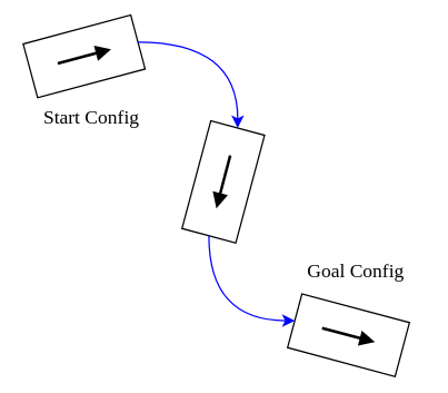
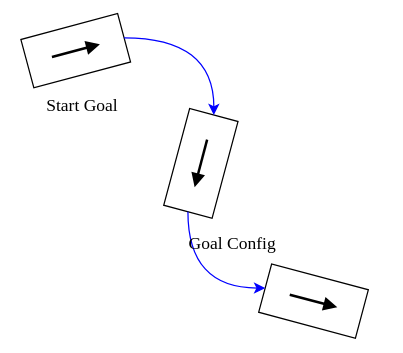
- <mxCell id="14" value="Start Config" style="text;html=1;align=center;verticalAlign=middle;resizable=0;points=[];autosize=1;strokeColor=none;fillColor=none;fontFamily=Times New Roman;fontSize=14;" vertex="1" parent="1"><mxGeometry x="20" y="70" width="90" height="30" as="geometry" /></mxCell>
+ <mxCell id="14" value="Start Goal" style="text;html=1;align=center;verticalAlign=middle;resizable=0;points=[];autosize=1;strokeColor=none;fillColor=none;fontFamily=Times New Roman;fontSize=14;" vertex="1" parent="1"><mxGeometry x="20" y="70" width="90" height="30" as="geometry" /></mxCell>
- <mxCell id="13" value="Goal Config" style="text;html=1;align=center;verticalAlign=middle;resizable=0;points=[];autosize=1;strokeColor=none;fillColor=none;fontFamily=Times New Roman;fontSize=14;" vertex="1" parent="1"><mxGeometry x="210" y="180" width="90" height="30" as="geometry" /></mxCell>
+ <mxCell id="13" value="Goal Config" style="text;html=1;align=center;verticalAlign=middle;resizable=0;points=[];autosize=1;strokeColor=none;fillColor=none;fontFamily=Times New Roman;fontSize=14;" vertex="1" parent="1"><mxGeometry x="140" y="180" width="90" height="30" as="geometry" /></mxCell>
